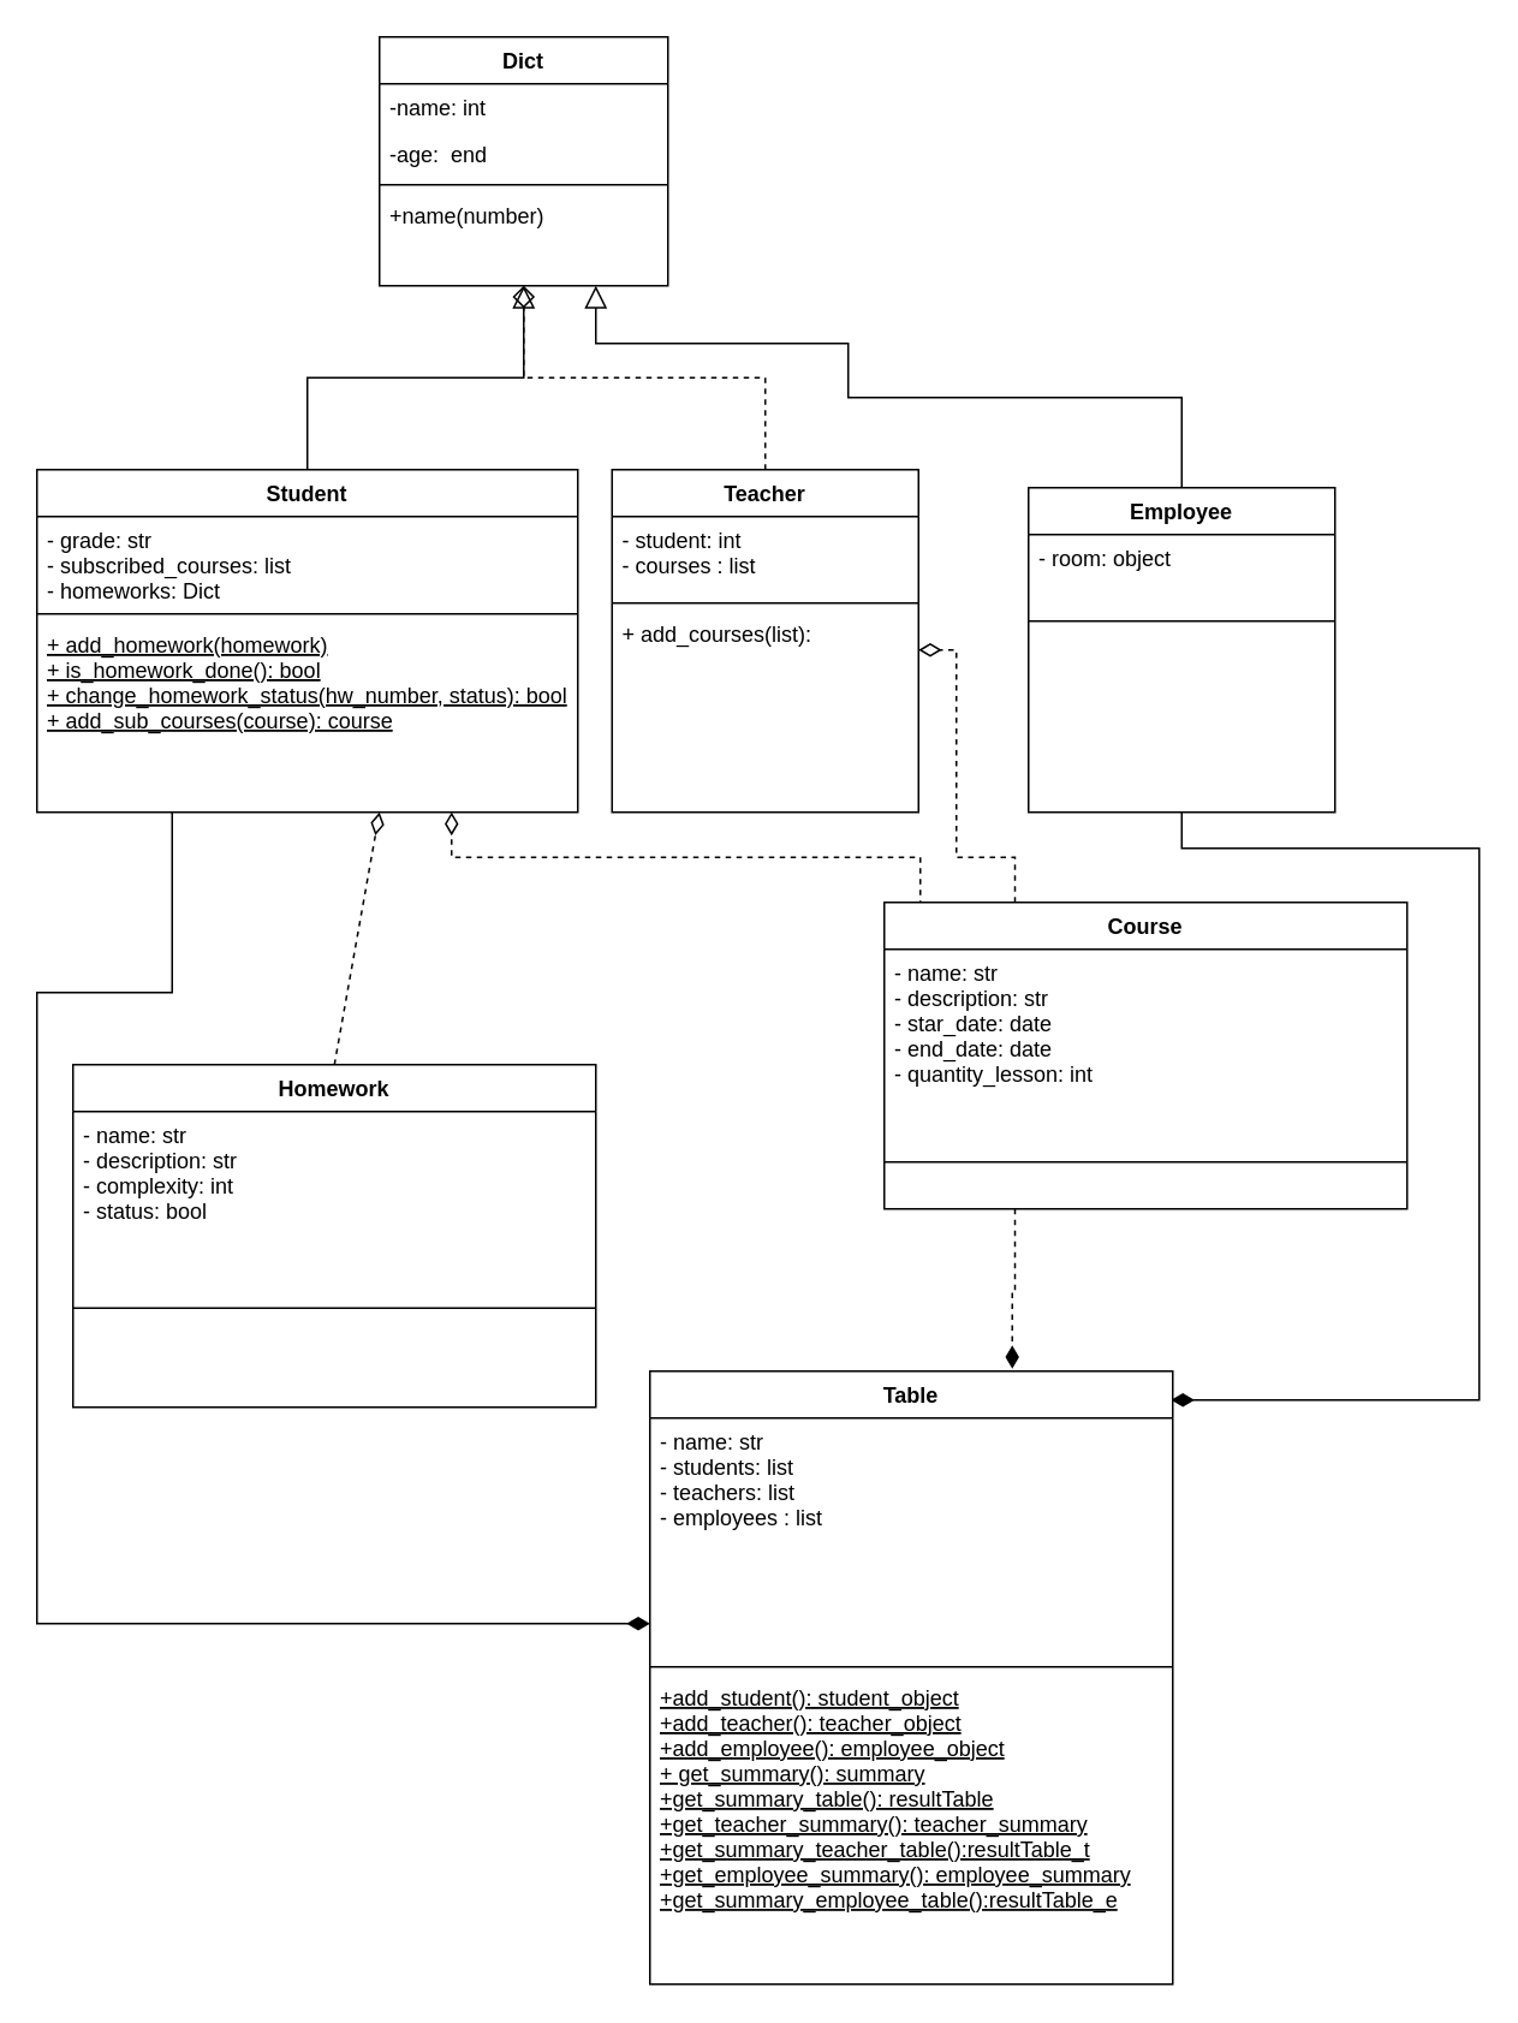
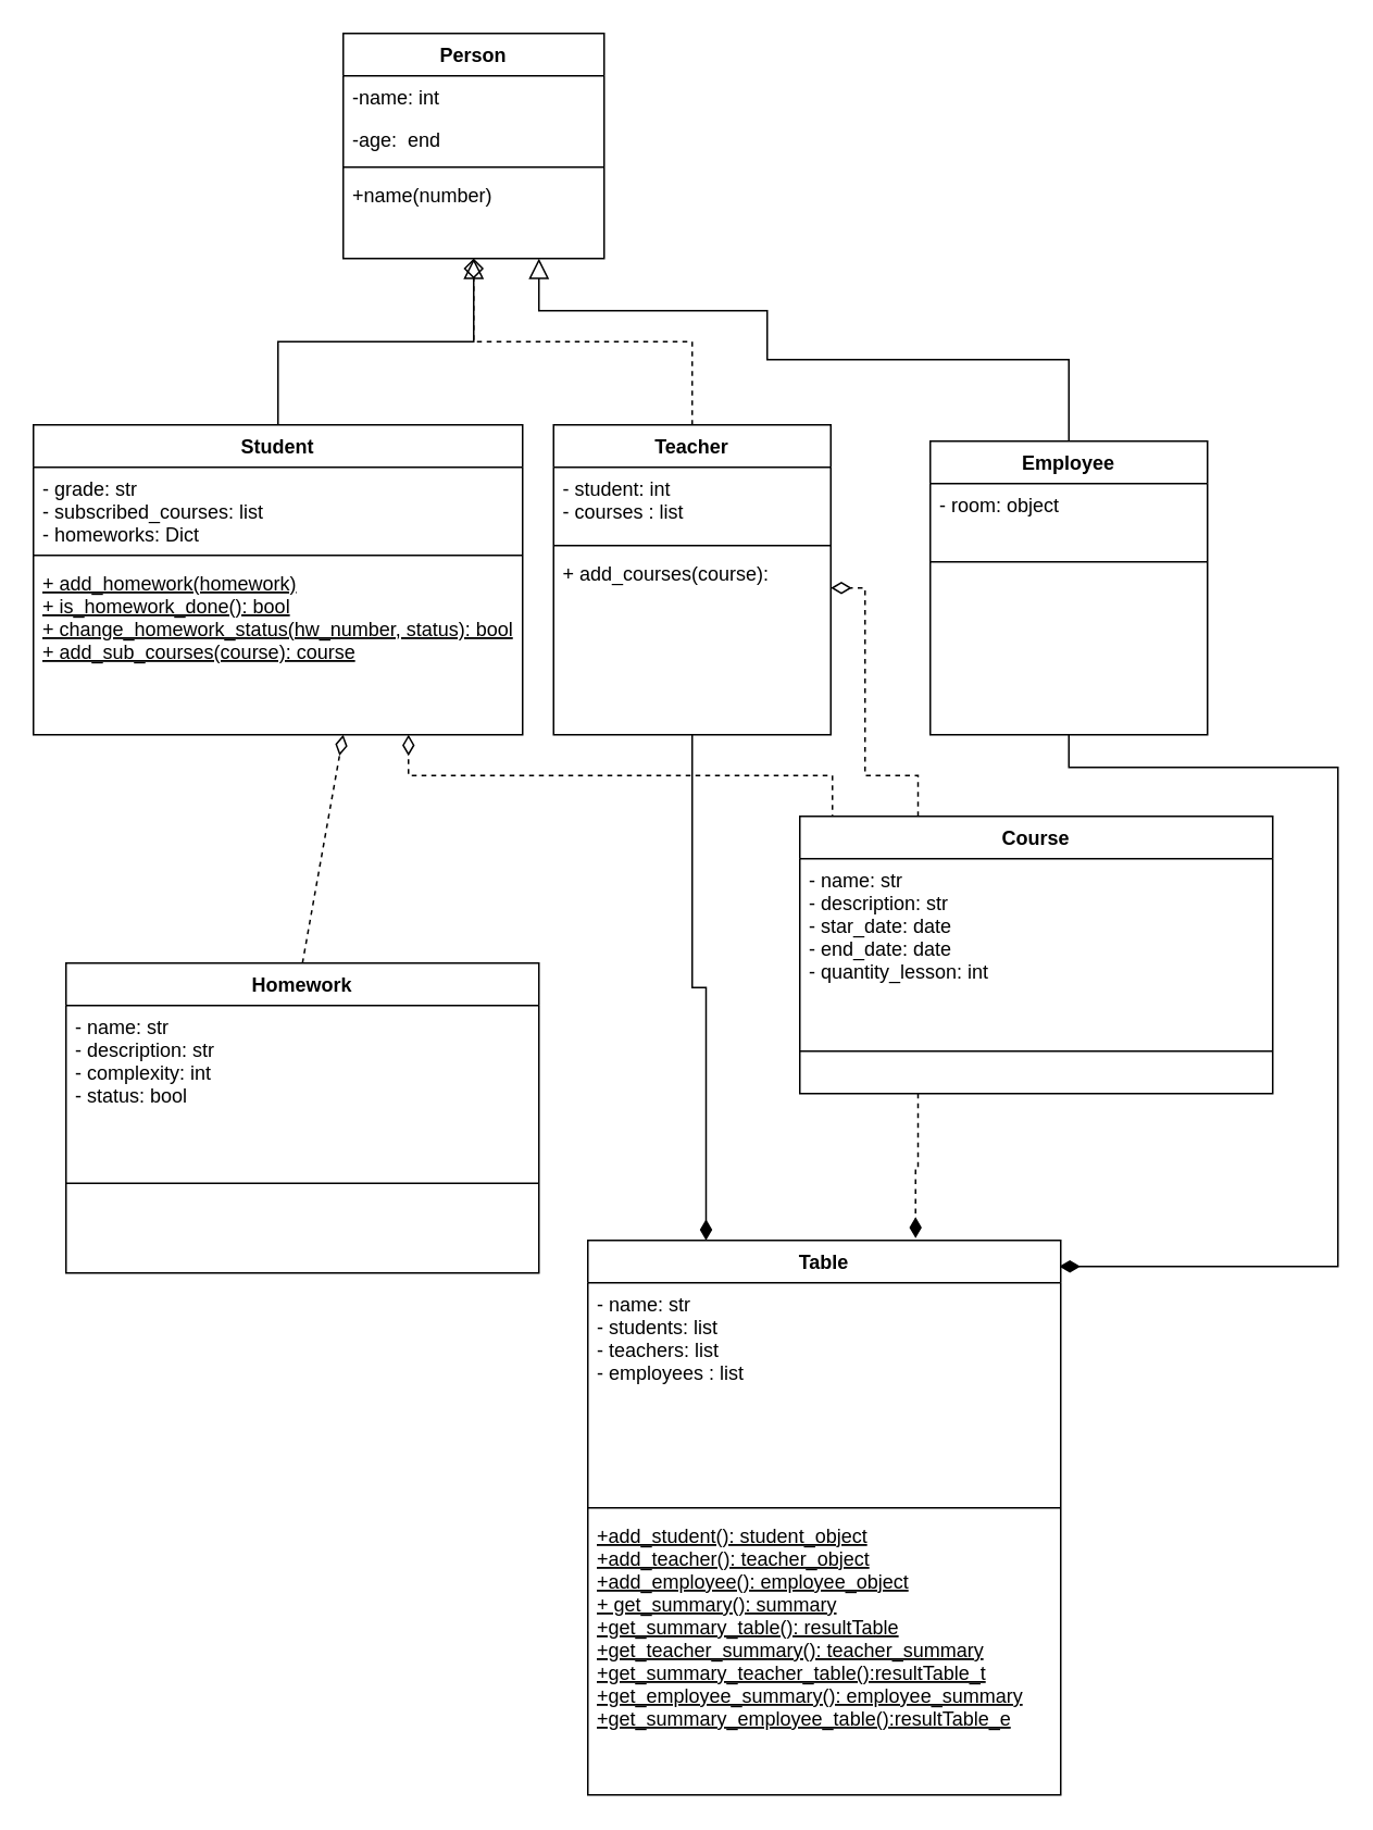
- <mxCell id="2" value="Dict" style="swimlane;fontStyle=1;align=center;verticalAlign=top;childLayout=stackLayout;horizontal=1;startSize=26;horizontalStack=0;resizeParent=1;resizeLast=0;collapsible=1;marginBottom=0;rounded=0;shadow=0;strokeWidth=1;" parent="1" vertex="1"><mxGeometry x="210" y="20" width="160" height="138" as="geometry"><mxRectangle x="230" y="140" width="160" height="26" as="alternateBounds" /></mxGeometry></mxCell>
+ <mxCell id="2" value="Person" style="swimlane;fontStyle=1;align=center;verticalAlign=top;childLayout=stackLayout;horizontal=1;startSize=26;horizontalStack=0;resizeParent=1;resizeLast=0;collapsible=1;marginBottom=0;rounded=0;shadow=0;strokeWidth=1;" parent="1" vertex="1"><mxGeometry x="210" y="20" width="160" height="138" as="geometry"><mxRectangle x="230" y="140" width="160" height="26" as="alternateBounds" /></mxGeometry></mxCell>
- <mxCell id="17" value="+ add_courses(list):" style="text;align=left;verticalAlign=top;spacingLeft=4;spacingRight=4;overflow=hidden;rotatable=0;points=[[0,0.5],[1,0.5]];portConstraint=eastwest;" vertex="1" parent="14"><mxGeometry y="78" width="170" height="42" as="geometry" /></mxCell>
+ <mxCell id="17" value="+ add_courses(course):" style="text;align=left;verticalAlign=top;spacingLeft=4;spacingRight=4;overflow=hidden;rotatable=0;points=[[0,0.5],[1,0.5]];portConstraint=eastwest;" vertex="1" parent="14"><mxGeometry y="78" width="170" height="42" as="geometry" /></mxCell>
+ <mxCell id="13" style="edgeStyle=orthogonalEdgeStyle;rounded=0;orthogonalLoop=1;jettySize=auto;html=1;exitX=0.5;exitY=1;exitDx=0;exitDy=0;entryX=0.25;entryY=0;entryDx=0;entryDy=0;endArrow=diamondThin;endFill=1;startSize=6;endSize=10;strokeWidth=1;" edge="1" parent="1" source="14" target="33"><mxGeometry relative="1" as="geometry" /></mxCell>
- <mxCell id="7" style="edgeStyle=orthogonalEdgeStyle;rounded=0;orthogonalLoop=1;jettySize=auto;html=1;exitX=0.25;exitY=1;exitDx=0;exitDy=0;endArrow=diamondThin;endFill=1;startSize=6;endSize=10;strokeWidth=1;" edge="1" parent="1" source="8" target="33"><mxGeometry relative="1" as="geometry"><Array as="points"><mxPoint x="95" y="550" /><mxPoint x="20" y="550" /><mxPoint x="20" y="900" /></Array></mxGeometry></mxCell>
